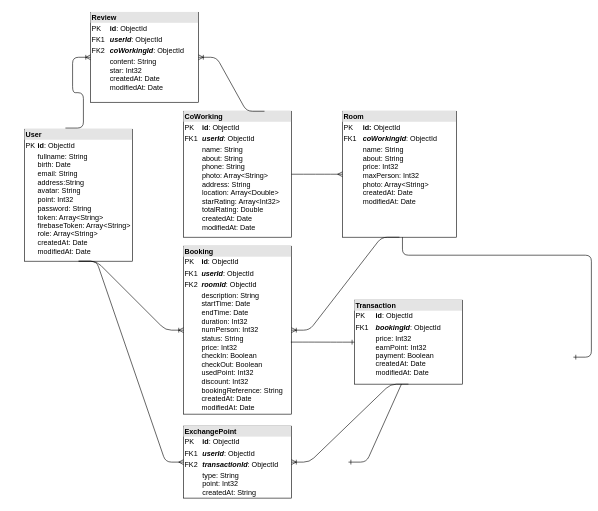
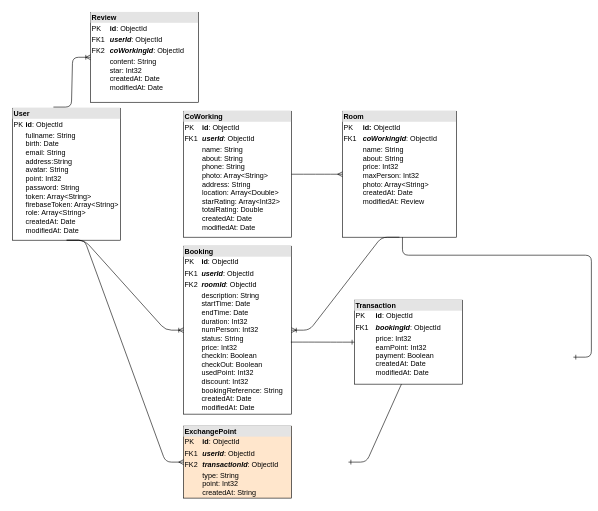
- <mxCell id="10" value="" style="edgeStyle=entityRelationEdgeStyle;fontSize=12;html=1;endArrow=ERoneToMany;exitX=0.75;exitY=0;exitDx=0;exitDy=0;" edge="1" parent="1" source="5" target="8"><mxGeometry width="100" height="100" relative="1" as="geometry"><mxPoint x="500" y="250" as="sourcePoint" /><mxPoint x="600" y="150" as="targetPoint" /></mxGeometry></mxCell>
- <mxCell id="6" value="&lt;div style=&quot;box-sizing: border-box ; width: 100% ; background: #e4e4e4 ; padding: 2px&quot;&gt;&lt;b&gt;Room&lt;/b&gt;&lt;/div&gt;&lt;table style=&quot;width: 100% ; font-size: 1em&quot; cellspacing=&quot;0&quot; cellpadding=&quot;2&quot;&gt;&lt;tbody&gt;&lt;tr&gt;&lt;td&gt;PK&lt;/td&gt;&lt;td&gt;&lt;b&gt;id: &lt;/b&gt;ObjectId&lt;br&gt;&lt;b&gt;&lt;/b&gt;&lt;/td&gt;&lt;/tr&gt;&lt;tr&gt;&lt;td&gt;FK1&lt;/td&gt;&lt;td&gt;&lt;i&gt;&lt;b&gt;coWorkingId&lt;/b&gt;&lt;/i&gt;: ObjectId&lt;br&gt;&lt;/td&gt;&lt;/tr&gt;&lt;tr&gt;&lt;td&gt;&lt;br&gt;&lt;/td&gt;&lt;td&gt;name: String&lt;br&gt;about: String&lt;br&gt;price: Int32&lt;br&gt;maxPerson: Int32&lt;br&gt;photo: Array&amp;lt;String&amp;gt;&lt;br&gt;createdAt: Date&lt;br&gt;modifiedAt: Date&lt;br&gt;&lt;br&gt;&lt;/td&gt;&lt;/tr&gt;&lt;/tbody&gt;&lt;/table&gt;" style="verticalAlign=top;align=left;overflow=fill;html=1;fillColor=#ffffff;gradientColor=none;" vertex="1" parent="1"><mxGeometry x="570" y="185" width="190" height="210" as="geometry" /></mxCell>
+ <mxCell id="6" value="&lt;div style=&quot;box-sizing: border-box ; width: 100% ; background: #e4e4e4 ; padding: 2px&quot;&gt;&lt;b&gt;Room&lt;/b&gt;&lt;/div&gt;&lt;table style=&quot;width: 100% ; font-size: 1em&quot; cellspacing=&quot;0&quot; cellpadding=&quot;2&quot;&gt;&lt;tbody&gt;&lt;tr&gt;&lt;td&gt;PK&lt;/td&gt;&lt;td&gt;&lt;b&gt;id: &lt;/b&gt;ObjectId&lt;br&gt;&lt;b&gt;&lt;/b&gt;&lt;/td&gt;&lt;/tr&gt;&lt;tr&gt;&lt;td&gt;FK1&lt;/td&gt;&lt;td&gt;&lt;i&gt;&lt;b&gt;coWorkingId&lt;/b&gt;&lt;/i&gt;: ObjectId&lt;br&gt;&lt;/td&gt;&lt;/tr&gt;&lt;tr&gt;&lt;td&gt;&lt;br&gt;&lt;/td&gt;&lt;td&gt;name: String&lt;br&gt;about: String&lt;br&gt;price: Int32&lt;br&gt;maxPerson: Int32&lt;br&gt;photo: Array&amp;lt;String&amp;gt;&lt;br&gt;createdAt: Date&lt;br&gt;modifiedAt: Review&lt;br&gt;&lt;br&gt;&lt;/td&gt;&lt;/tr&gt;&lt;/tbody&gt;&lt;/table&gt;" style="verticalAlign=top;align=left;overflow=fill;html=1;fillColor=#ffffff;gradientColor=none;" vertex="1" parent="1"><mxGeometry x="570" y="185" width="190" height="210" as="geometry" /></mxCell>
- <mxCell id="4" value="&lt;div style=&quot;box-sizing: border-box ; width: 100% ; background: #e4e4e4 ; padding: 2px&quot;&gt;&lt;b&gt;User&lt;/b&gt;&lt;br&gt;&lt;/div&gt;&lt;table style=&quot;width: 100% ; font-size: 1em&quot; cellspacing=&quot;0&quot; cellpadding=&quot;2&quot;&gt;&lt;tbody&gt;&lt;tr&gt;&lt;td&gt;PK&lt;/td&gt;&lt;td&gt;&lt;b&gt;id&lt;/b&gt;: ObjectId&lt;br&gt;&lt;/td&gt;&lt;/tr&gt;&lt;tr&gt;&lt;td&gt;&lt;br&gt;&lt;/td&gt;&lt;td&gt;fullname: String&lt;br&gt;birth: Date&lt;br&gt;email: String&lt;br&gt;address:String&lt;br&gt;avatar: String&lt;br&gt;point: Int32&lt;br&gt;password: String&lt;br&gt;token: Array&amp;lt;String&amp;gt;&lt;br&gt;firebaseToken: Array&amp;lt;String&amp;gt;&lt;br&gt;role: Array&amp;lt;String&amp;gt;&lt;br&gt;createdAt: Date&lt;br&gt;modifiedAt: Date&lt;br&gt;&lt;br&gt;&lt;br&gt;&lt;/td&gt;&lt;/tr&gt;&lt;tr&gt;&lt;td&gt;&lt;br&gt;&lt;/td&gt;&lt;td&gt;&lt;br&gt;&lt;/td&gt;&lt;/tr&gt;&lt;/tbody&gt;&lt;/table&gt;" style="verticalAlign=top;align=left;overflow=fill;html=1;" vertex="1" parent="1"><mxGeometry x="40" y="215" width="180" height="220" as="geometry" /></mxCell>
+ <mxCell id="4" value="&lt;div style=&quot;box-sizing: border-box ; width: 100% ; background: #e4e4e4 ; padding: 2px&quot;&gt;&lt;b&gt;User&lt;/b&gt;&lt;br&gt;&lt;/div&gt;&lt;table style=&quot;width: 100% ; font-size: 1em&quot; cellspacing=&quot;0&quot; cellpadding=&quot;2&quot;&gt;&lt;tbody&gt;&lt;tr&gt;&lt;td&gt;PK&lt;/td&gt;&lt;td&gt;&lt;b&gt;id&lt;/b&gt;: ObjectId&lt;br&gt;&lt;/td&gt;&lt;/tr&gt;&lt;tr&gt;&lt;td&gt;&lt;br&gt;&lt;/td&gt;&lt;td&gt;fullname: String&lt;br&gt;birth: Date&lt;br&gt;email: String&lt;br&gt;address:String&lt;br&gt;avatar: String&lt;br&gt;point: Int32&lt;br&gt;password: String&lt;br&gt;token: Array&amp;lt;String&amp;gt;&lt;br&gt;firebaseToken: Array&amp;lt;String&amp;gt;&lt;br&gt;role: Array&amp;lt;String&amp;gt;&lt;br&gt;createdAt: Date&lt;br&gt;modifiedAt: Date&lt;br&gt;&lt;br&gt;&lt;br&gt;&lt;/td&gt;&lt;/tr&gt;&lt;tr&gt;&lt;td&gt;&lt;br&gt;&lt;/td&gt;&lt;td&gt;&lt;br&gt;&lt;/td&gt;&lt;/tr&gt;&lt;/tbody&gt;&lt;/table&gt;" style="verticalAlign=top;align=left;overflow=fill;html=1;" vertex="1" parent="1"><mxGeometry x="20" y="180" width="180" height="220" as="geometry" /></mxCell>
- <mxCell id="18" value="" style="edgeStyle=entityRelationEdgeStyle;fontSize=12;html=1;endArrow=ERoneToMany;exitX=0.5;exitY=1;exitDx=0;exitDy=0;" edge="1" parent="1" source="14" target="16"><mxGeometry width="100" height="100" relative="1" as="geometry"><mxPoint x="500" y="520" as="sourcePoint" /><mxPoint x="600" y="420" as="targetPoint" /></mxGeometry></mxCell>
- <mxCell id="16" value="&lt;div style=&quot;box-sizing: border-box ; width: 100% ; background: #e4e4e4 ; padding: 2px&quot;&gt;&lt;b&gt;ExchangePoint&lt;/b&gt;&lt;br&gt;&lt;/div&gt;&lt;table style=&quot;width: 100% ; font-size: 1em&quot; cellspacing=&quot;0&quot; cellpadding=&quot;2&quot;&gt;&lt;tbody&gt;&lt;tr&gt;&lt;td&gt;PK&lt;/td&gt;&lt;td&gt;&lt;b&gt;id&lt;/b&gt;: ObjectId&lt;br&gt;&lt;/td&gt;&lt;/tr&gt;&lt;tr&gt;&lt;td&gt;FK1&lt;/td&gt;&lt;td&gt;&lt;i&gt;&lt;b&gt;userId&lt;/b&gt;&lt;/i&gt;: ObjectId&lt;br&gt;&lt;/td&gt;&lt;/tr&gt;&lt;tr&gt;&lt;td&gt;FK2&lt;br&gt;&lt;/td&gt;&lt;td&gt;&lt;i&gt;&lt;b&gt;transactionId&lt;/b&gt;&lt;/i&gt;: ObjectId&lt;br&gt;&lt;/td&gt;&lt;/tr&gt;&lt;tr&gt;&lt;td&gt;&lt;br&gt;&lt;/td&gt;&lt;td&gt;type: String&lt;br&gt;point: Int32&lt;br&gt;createdAt: String&lt;br&gt;&lt;br&gt;&lt;/td&gt;&lt;/tr&gt;&lt;/tbody&gt;&lt;/table&gt;" style="verticalAlign=top;align=left;overflow=fill;html=1;" vertex="1" parent="1"><mxGeometry x="305" y="710" width="180" height="120" as="geometry" /></mxCell>
+ <mxCell id="16" value="&lt;div style=&quot;box-sizing: border-box ; width: 100% ; background: #e4e4e4 ; padding: 2px&quot;&gt;&lt;b&gt;ExchangePoint&lt;/b&gt;&lt;br&gt;&lt;/div&gt;&lt;table style=&quot;width: 100% ; font-size: 1em&quot; cellspacing=&quot;0&quot; cellpadding=&quot;2&quot;&gt;&lt;tbody&gt;&lt;tr&gt;&lt;td&gt;PK&lt;/td&gt;&lt;td&gt;&lt;b&gt;id&lt;/b&gt;: ObjectId&lt;br&gt;&lt;/td&gt;&lt;/tr&gt;&lt;tr&gt;&lt;td&gt;FK1&lt;/td&gt;&lt;td&gt;&lt;i&gt;&lt;b&gt;userId&lt;/b&gt;&lt;/i&gt;: ObjectId&lt;br&gt;&lt;/td&gt;&lt;/tr&gt;&lt;tr&gt;&lt;td&gt;FK2&lt;br&gt;&lt;/td&gt;&lt;td&gt;&lt;i&gt;&lt;b&gt;transactionId&lt;/b&gt;&lt;/i&gt;: ObjectId&lt;br&gt;&lt;/td&gt;&lt;/tr&gt;&lt;tr&gt;&lt;td&gt;&lt;br&gt;&lt;/td&gt;&lt;td&gt;type: String&lt;br&gt;point: Int32&lt;br&gt;createdAt: String&lt;br&gt;&lt;br&gt;&lt;/td&gt;&lt;/tr&gt;&lt;/tbody&gt;&lt;/table&gt;" style="verticalAlign=top;align=left;overflow=fill;html=1;fillColor=#ffe6cc;" vertex="1" parent="1"><mxGeometry x="305" y="710" width="180" height="120" as="geometry" /></mxCell>
